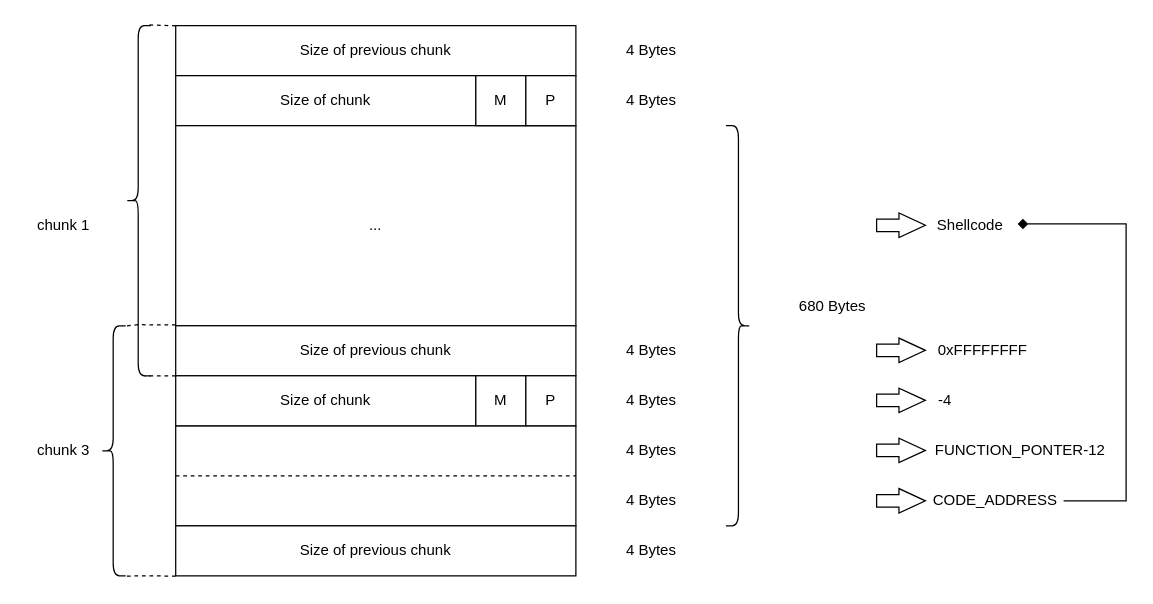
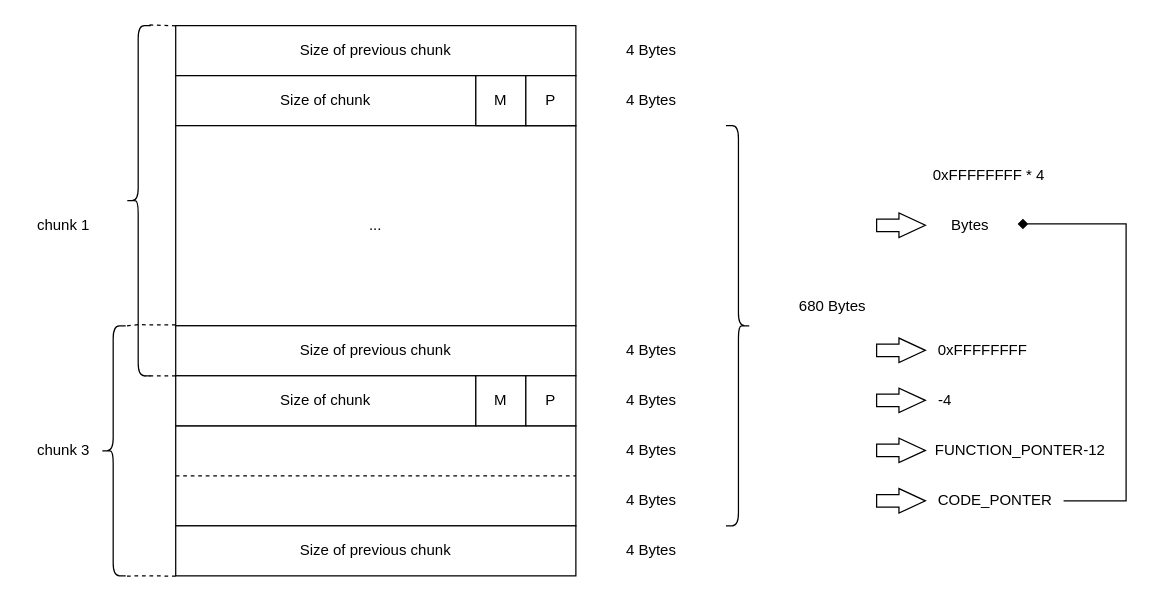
+ <mxCell id="41" value="0xFFFFFFFF * 4" style="text;html=1;align=center;verticalAlign=middle;resizable=0;points=[];autosize=1;strokeColor=none;fillColor=none;" vertex="1" parent="1"><mxGeometry x="740" y="130" width="100" height="20" as="geometry" /></mxCell>
- <mxCell id="42" value="Shellcode" style="text;html=1;align=center;verticalAlign=middle;resizable=0;points=[];autosize=1;strokeColor=none;fillColor=none;" vertex="1" parent="1"><mxGeometry x="740" y="170" width="70" height="20" as="geometry" /></mxCell>
+ <mxCell id="42" value="Bytes" style="text;html=1;align=center;verticalAlign=middle;resizable=0;points=[];autosize=1;strokeColor=none;fillColor=none;" vertex="1" parent="1"><mxGeometry x="740" y="170" width="70" height="20" as="geometry" /></mxCell>
- <mxCell id="40" value="CODE_ADDRESS" style="text;html=1;align=center;verticalAlign=middle;resizable=0;points=[];autosize=1;strokeColor=none;fillColor=none;" vertex="1" parent="1"><mxGeometry x="740" y="390" width="110" height="20" as="geometry" /></mxCell>
+ <mxCell id="40" value="CODE_PONTER" style="text;html=1;align=center;verticalAlign=middle;resizable=0;points=[];autosize=1;strokeColor=none;fillColor=none;" vertex="1" parent="1"><mxGeometry x="740" y="390" width="110" height="20" as="geometry" /></mxCell>
